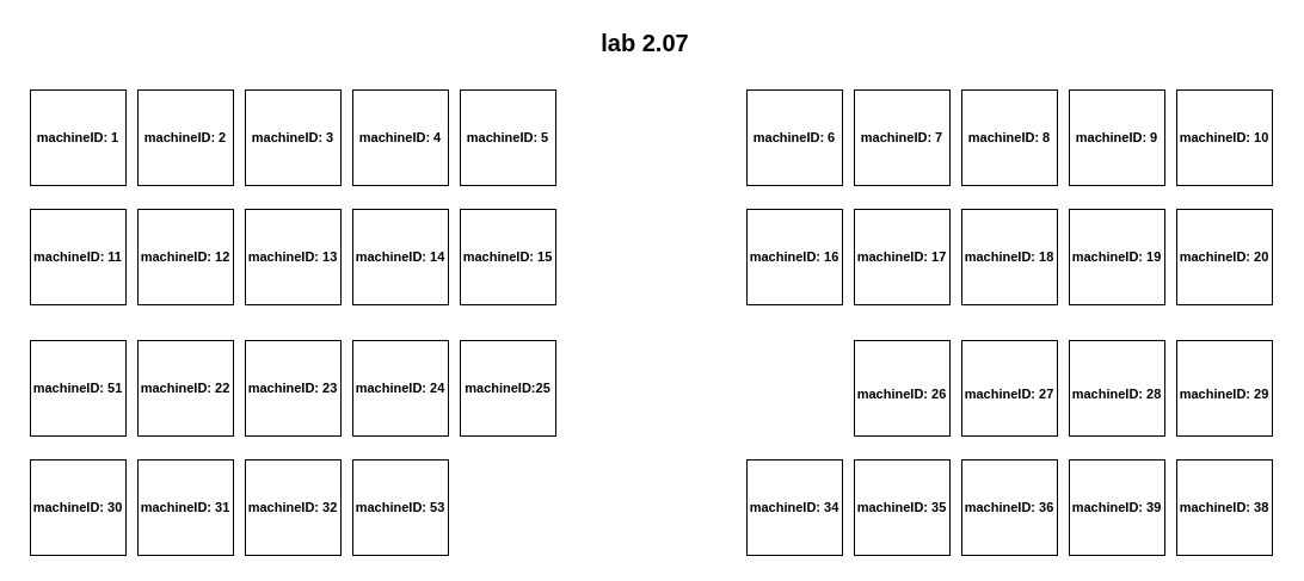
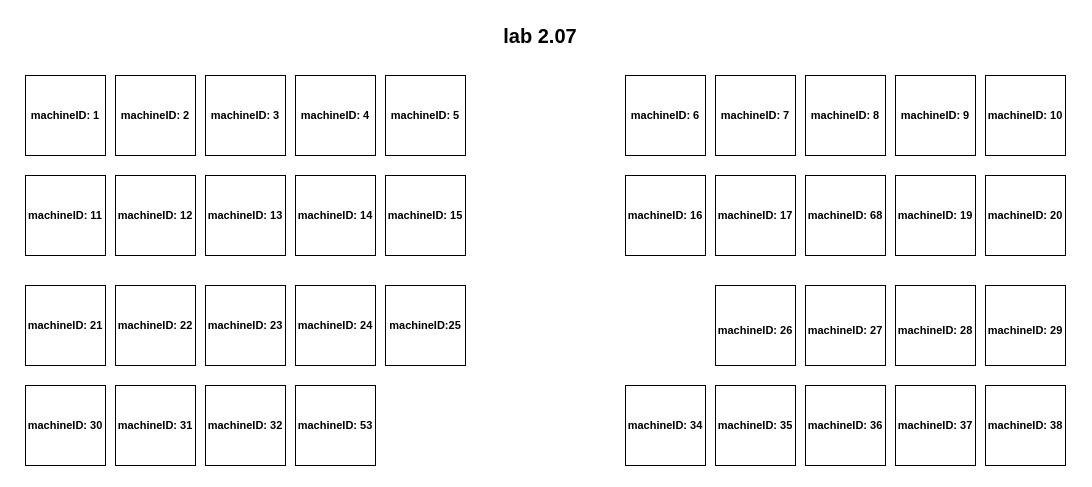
- <mxCell id="64" value="&lt;b style=&quot;&quot;&gt;&lt;font style=&quot;font-size: 11px;&quot;&gt;machineID: 18&lt;/font&gt;&lt;/b&gt;" style="text;html=1;strokeColor=none;fillColor=none;align=center;verticalAlign=middle;whiteSpace=wrap;rounded=0;" parent="1" vertex="1"><mxGeometry x="800" y="200" width="90" height="30" as="geometry" /></mxCell>
+ <mxCell id="64" value="&lt;b style=&quot;&quot;&gt;&lt;font style=&quot;font-size: 11px;&quot;&gt;machineID: 68&lt;/font&gt;&lt;/b&gt;" style="text;html=1;strokeColor=none;fillColor=none;align=center;verticalAlign=middle;whiteSpace=wrap;rounded=0;" parent="1" vertex="1"><mxGeometry x="800" y="200" width="90" height="30" as="geometry" /></mxCell>
- <mxCell id="57" value="&lt;b style=&quot;&quot;&gt;&lt;font style=&quot;font-size: 11px;&quot;&gt;machineID: 51&lt;/font&gt;&lt;/b&gt;" style="text;html=1;strokeColor=none;fillColor=none;align=center;verticalAlign=middle;whiteSpace=wrap;rounded=0;" parent="1" vertex="1"><mxGeometry x="20" y="310" width="90" height="30" as="geometry" /></mxCell>
+ <mxCell id="57" value="&lt;b style=&quot;&quot;&gt;&lt;font style=&quot;font-size: 11px;&quot;&gt;machineID: 21&lt;/font&gt;&lt;/b&gt;" style="text;html=1;strokeColor=none;fillColor=none;align=center;verticalAlign=middle;whiteSpace=wrap;rounded=0;" parent="1" vertex="1"><mxGeometry x="20" y="310" width="90" height="30" as="geometry" /></mxCell>
- <mxCell id="77" value="&lt;b style=&quot;&quot;&gt;&lt;font style=&quot;font-size: 11px;&quot;&gt;machineID: 39&lt;/font&gt;&lt;/b&gt;" style="text;html=1;strokeColor=none;fillColor=none;align=center;verticalAlign=middle;whiteSpace=wrap;rounded=0;" parent="1" vertex="1"><mxGeometry x="890" y="410" width="90" height="30" as="geometry" /></mxCell>
+ <mxCell id="77" value="&lt;b style=&quot;&quot;&gt;&lt;font style=&quot;font-size: 11px;&quot;&gt;machineID: 37&lt;/font&gt;&lt;/b&gt;" style="text;html=1;strokeColor=none;fillColor=none;align=center;verticalAlign=middle;whiteSpace=wrap;rounded=0;" parent="1" vertex="1"><mxGeometry x="890" y="410" width="90" height="30" as="geometry" /></mxCell>
